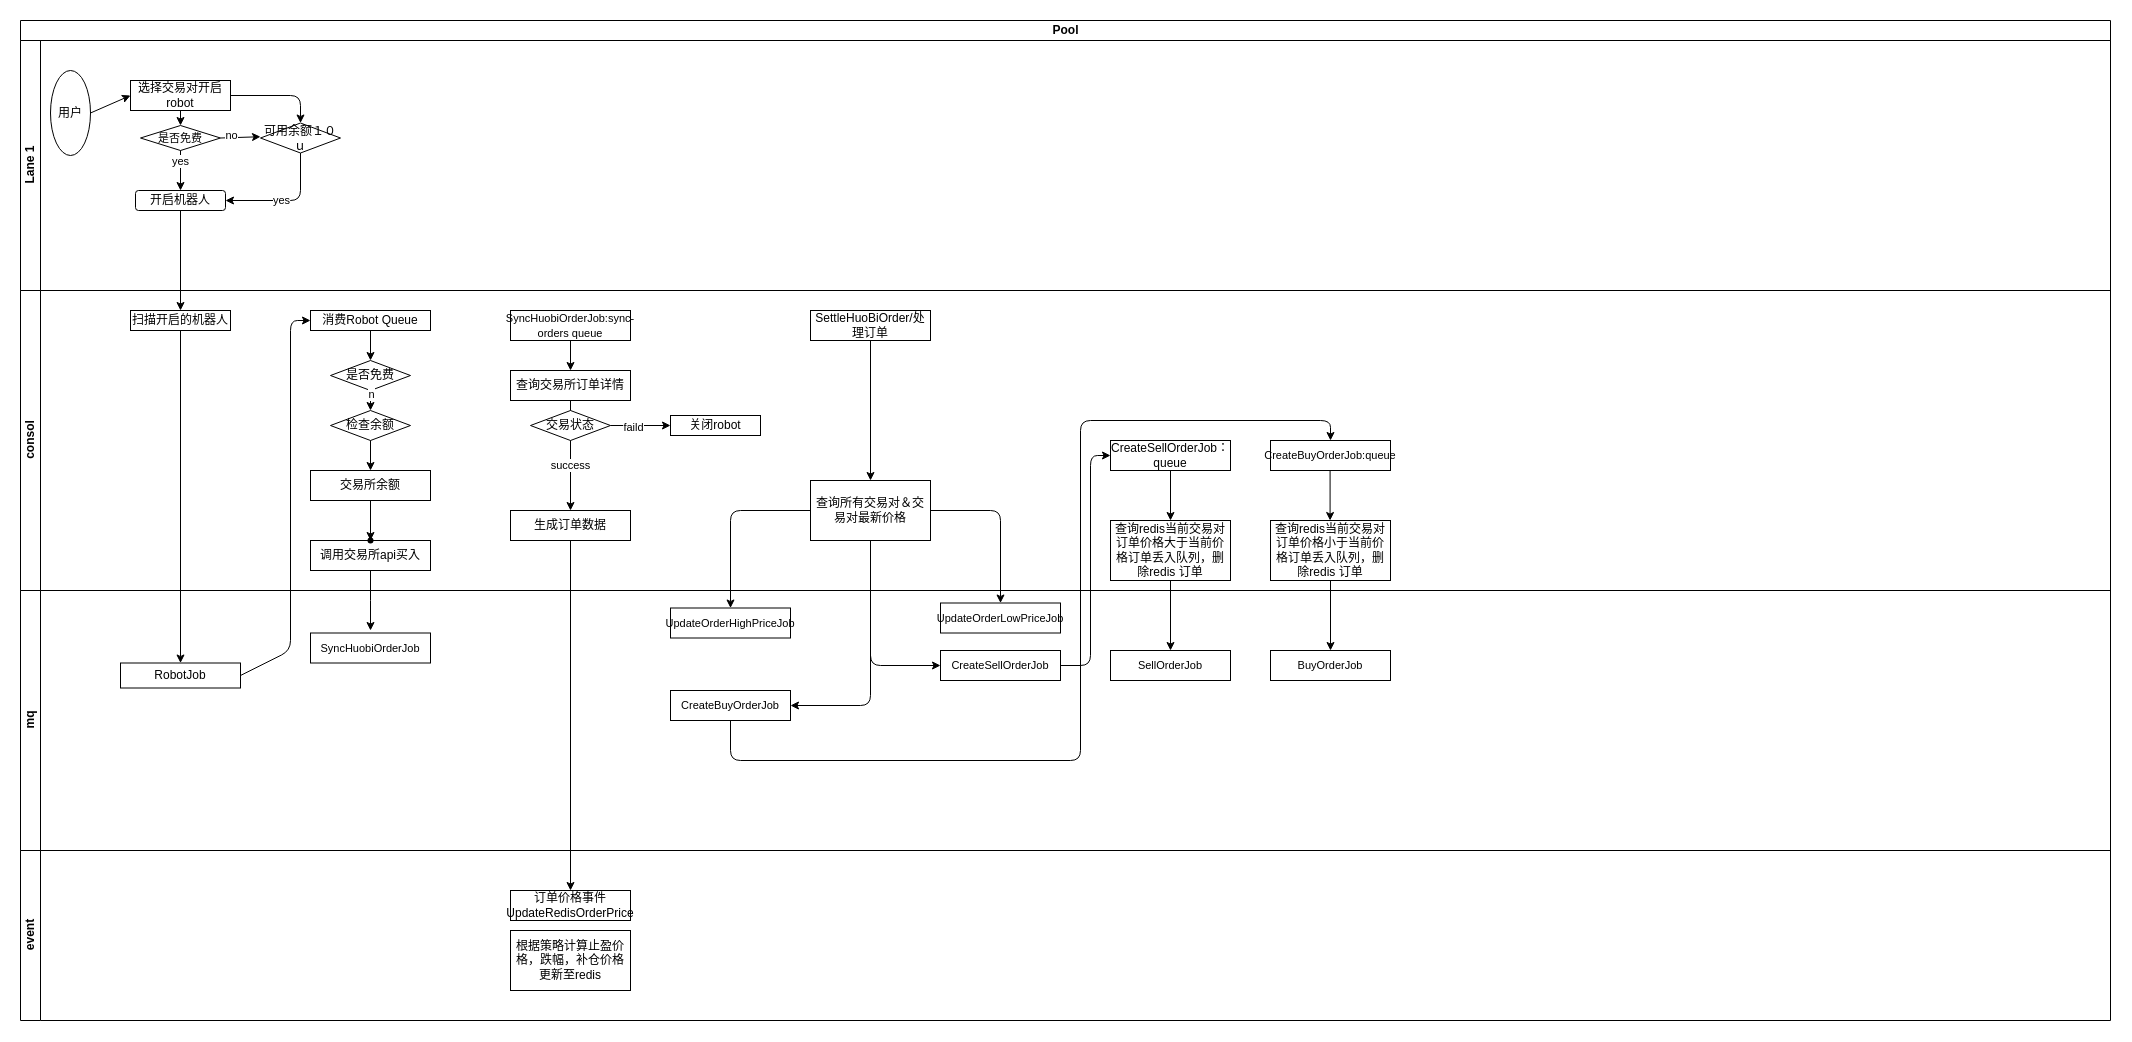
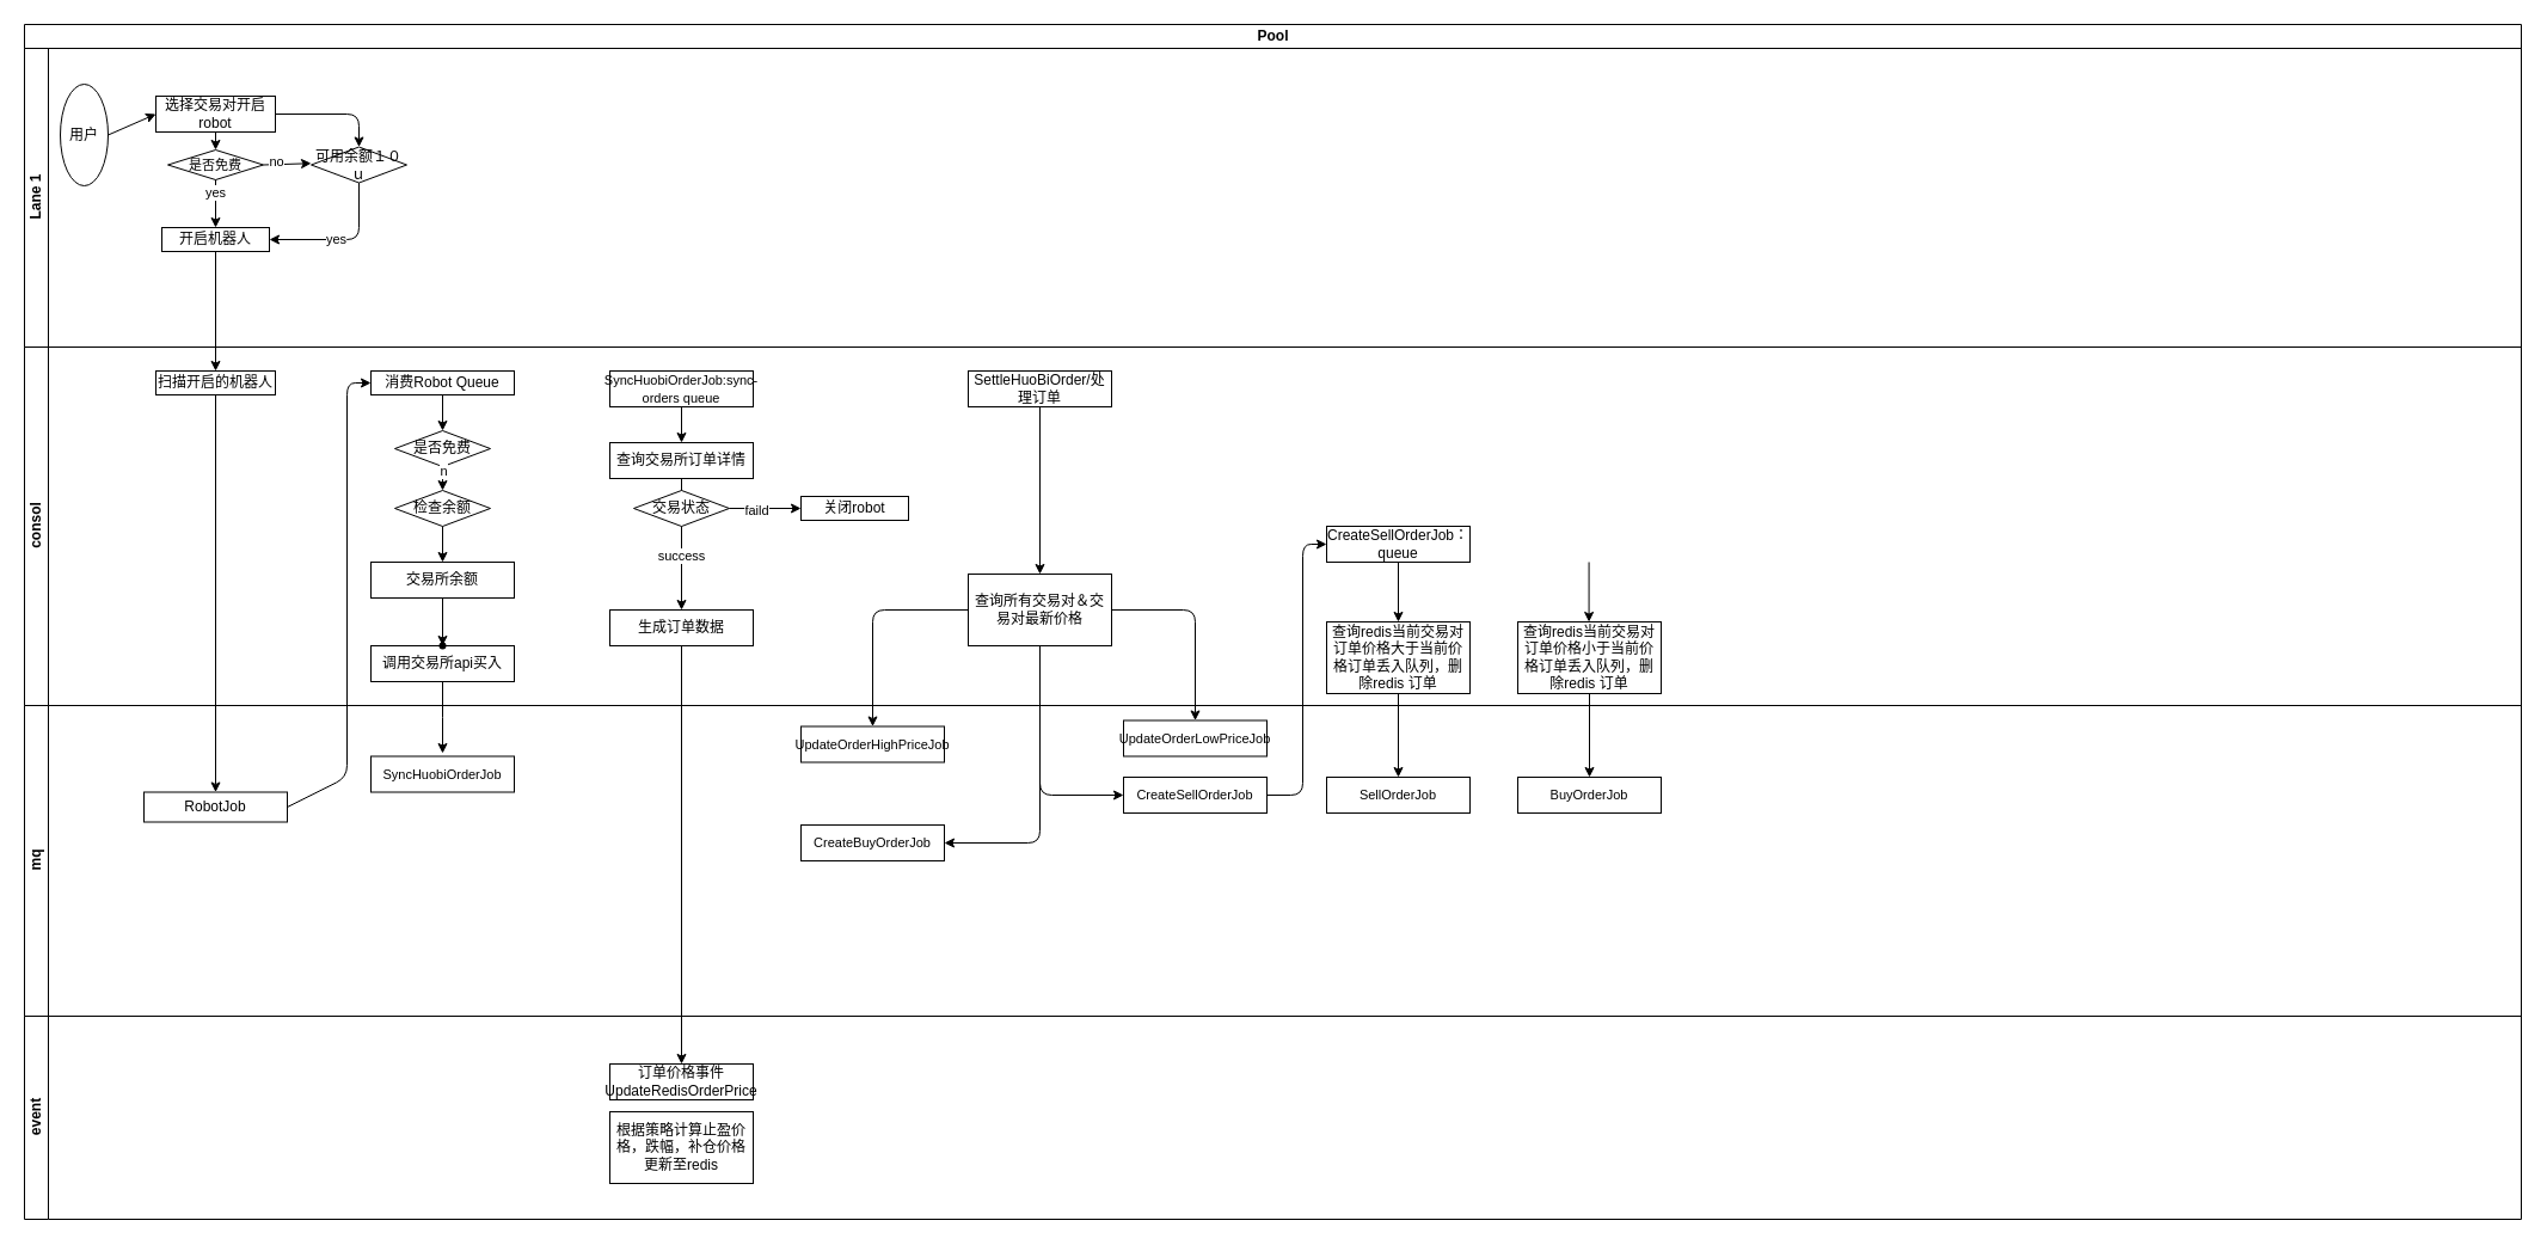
- <mxCell id="9" value="开启机器人" style="whiteSpace=wrap;html=1;rounded=1;" vertex="1" parent="3"><mxGeometry x="115" y="150" width="90" height="20" as="geometry" /></mxCell>
+ <mxCell id="9" value="开启机器人" style="rounded=0;whiteSpace=wrap;html=1;" vertex="1" parent="3"><mxGeometry x="115" y="150" width="90" height="20" as="geometry" /></mxCell>
- <mxCell id="48" value="&lt;font style=&quot;font-size: 11px&quot;&gt;CreateBuyOrderJob:queue&lt;/font&gt;" style="rounded=0;whiteSpace=wrap;html=1;" vertex="1" parent="18"><mxGeometry x="1250" y="150" width="120" height="30" as="geometry" /></mxCell>
- <mxCell id="69" value="" style="endArrow=classic;html=1;exitX=0.5;exitY=1;exitDx=0;exitDy=0;entryX=0.5;entryY=0;entryDx=0;entryDy=0;" edge="1" parent="2" source="56" target="48"><mxGeometry width="50" height="50" relative="1" as="geometry"><mxPoint x="980" y="630" as="sourcePoint" /><mxPoint x="1340" y="400" as="targetPoint" /><Array as="points"><mxPoint x="710" y="740" /><mxPoint x="1060" y="740" /><mxPoint x="1060" y="400" /><mxPoint x="1310" y="400" /></Array></mxGeometry></mxCell>
